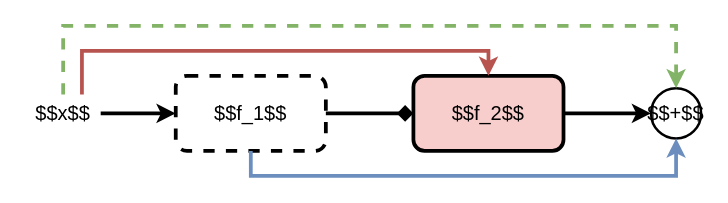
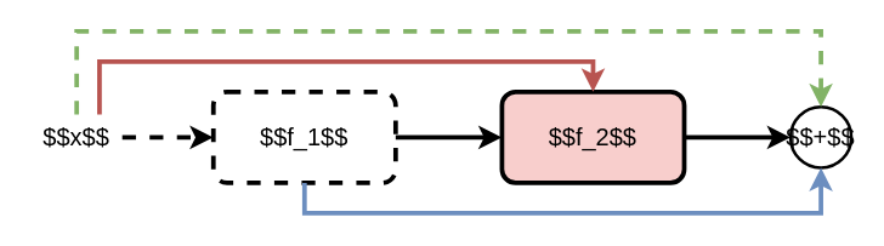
- <mxCell id="6" value="" style="endArrow=classic;html=1;rounded=0;exitX=1;exitY=0.5;exitDx=0;exitDy=0;entryX=0;entryY=0.5;entryDx=0;entryDy=0;strokeWidth=3;endFill=1;" parent="1" source="4" target="2" edge="1"><mxGeometry width="50" height="50" relative="1" as="geometry"><mxPoint x="170" y="120" as="sourcePoint" /><mxPoint x="220" y="70" as="targetPoint" /></mxGeometry></mxCell>
+ <mxCell id="6" value="" style="endArrow=classic;html=1;rounded=0;exitX=1;exitY=0.5;exitDx=0;exitDy=0;entryX=0;entryY=0.5;entryDx=0;entryDy=0;strokeWidth=3;endFill=1;dashed=1;" parent="1" source="4" target="2" edge="1"><mxGeometry width="50" height="50" relative="1" as="geometry"><mxPoint x="170" y="120" as="sourcePoint" /><mxPoint x="220" y="70" as="targetPoint" /></mxGeometry></mxCell>
- <mxCell id="7" value="" style="endArrow=diamond;html=1;rounded=0;exitX=1;exitY=0.5;exitDx=0;exitDy=0;entryX=0;entryY=0.5;entryDx=0;entryDy=0;strokeWidth=3;endFill=1;" parent="1" source="2" target="3" edge="1"><mxGeometry width="50" height="50" relative="1" as="geometry"><mxPoint x="90" y="100" as="sourcePoint" /><mxPoint x="150" y="100" as="targetPoint" /></mxGeometry></mxCell>
+ <mxCell id="7" value="" style="endArrow=classic;html=1;rounded=0;exitX=1;exitY=0.5;exitDx=0;exitDy=0;entryX=0;entryY=0.5;entryDx=0;entryDy=0;strokeWidth=3;endFill=1;" parent="1" source="2" target="3" edge="1"><mxGeometry width="50" height="50" relative="1" as="geometry"><mxPoint x="90" y="100" as="sourcePoint" /><mxPoint x="150" y="100" as="targetPoint" /></mxGeometry></mxCell>
